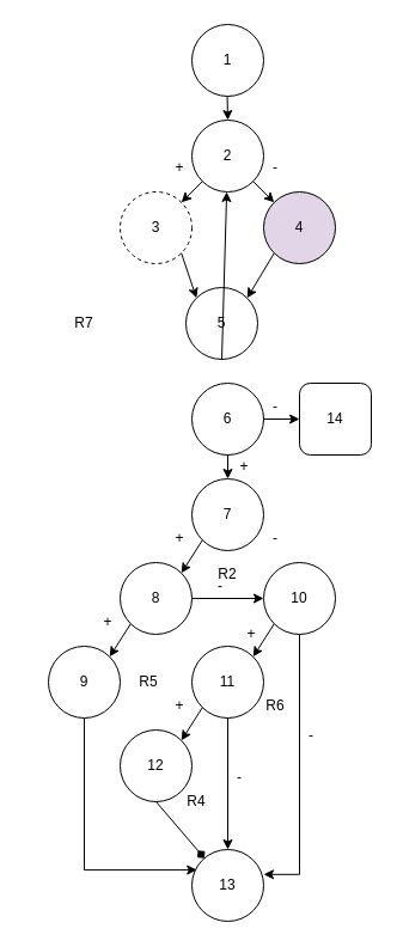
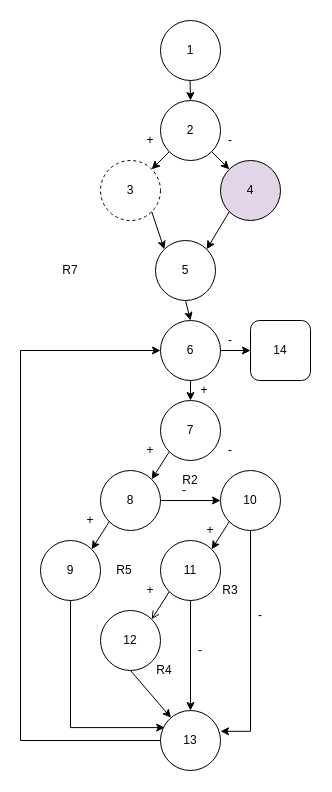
- <mxCell id="25" value="" style="endArrow=classic;html=1;exitX=0.5;exitY=1;exitDx=0;exitDy=0;" edge="1" parent="1" source="6" target="4"><mxGeometry width="50" height="50" relative="1" as="geometry"><mxPoint x="-60" y="200" as="sourcePoint" /><mxPoint x="-60" y="240" as="targetPoint" /></mxGeometry></mxCell>
+ <mxCell id="25" value="" style="endArrow=classic;html=1;exitX=0.5;exitY=1;exitDx=0;exitDy=0;entryX=0.5;entryY=0;entryDx=0;entryDy=0;" edge="1" parent="1" source="6" target="7"><mxGeometry width="50" height="50" relative="1" as="geometry"><mxPoint x="-60" y="200" as="sourcePoint" /><mxPoint x="-60" y="240" as="targetPoint" /></mxGeometry></mxCell>
+ <mxCell id="18" style="edgeStyle=orthogonalEdgeStyle;rounded=0;orthogonalLoop=1;jettySize=auto;html=1;exitX=0;exitY=0.5;exitDx=0;exitDy=0;entryX=0;entryY=0.5;entryDx=0;entryDy=0;" edge="1" parent="1" source="19" target="7"><mxGeometry relative="1" as="geometry"><Array as="points"><mxPoint x="20" y="740" /><mxPoint x="20" y="350" /></Array></mxGeometry></mxCell>
- <mxCell id="48" value="R6" style="text;html=1;strokeColor=none;fillColor=none;align=center;verticalAlign=middle;whiteSpace=wrap;rounded=0;" vertex="1" parent="1"><mxGeometry x="210" y="580" width="40" height="20" as="geometry" /></mxCell>
+ <mxCell id="48" value="R3" style="text;html=1;strokeColor=none;fillColor=none;align=center;verticalAlign=middle;whiteSpace=wrap;rounded=0;" vertex="1" parent="1"><mxGeometry x="210" y="580" width="40" height="20" as="geometry" /></mxCell>
- <mxCell id="31" value="" style="endArrow=classic;html=1;exitX=0;exitY=1;exitDx=0;exitDy=0;entryX=1;entryY=0;entryDx=0;entryDy=0;" edge="1" parent="1" source="16" target="17"><mxGeometry width="50" height="50" relative="1" as="geometry"><mxPoint x="10" y="270" as="sourcePoint" /><mxPoint x="10" y="310" as="targetPoint" /></mxGeometry></mxCell>
+ <mxCell id="31" value="" style="endArrow=open;html=1;exitX=0;exitY=1;exitDx=0;exitDy=0;entryX=1;entryY=0;entryDx=0;entryDy=0;" edge="1" parent="1" source="16" target="17"><mxGeometry width="50" height="50" relative="1" as="geometry"><mxPoint x="10" y="270" as="sourcePoint" /><mxPoint x="10" y="310" as="targetPoint" /></mxGeometry></mxCell>
- <mxCell id="32" value="" style="endArrow=diamond;html=1;exitX=0.5;exitY=1;exitDx=0;exitDy=0;" edge="1" parent="1" source="17" target="19"><mxGeometry width="50" height="50" relative="1" as="geometry"><mxPoint x="20" y="280" as="sourcePoint" /><mxPoint x="20" y="320" as="targetPoint" /></mxGeometry></mxCell>
+ <mxCell id="32" value="" style="endArrow=classic;html=1;exitX=0.5;exitY=1;exitDx=0;exitDy=0;" edge="1" parent="1" source="17" target="19"><mxGeometry width="50" height="50" relative="1" as="geometry"><mxPoint x="20" y="280" as="sourcePoint" /><mxPoint x="20" y="320" as="targetPoint" /></mxGeometry></mxCell>
